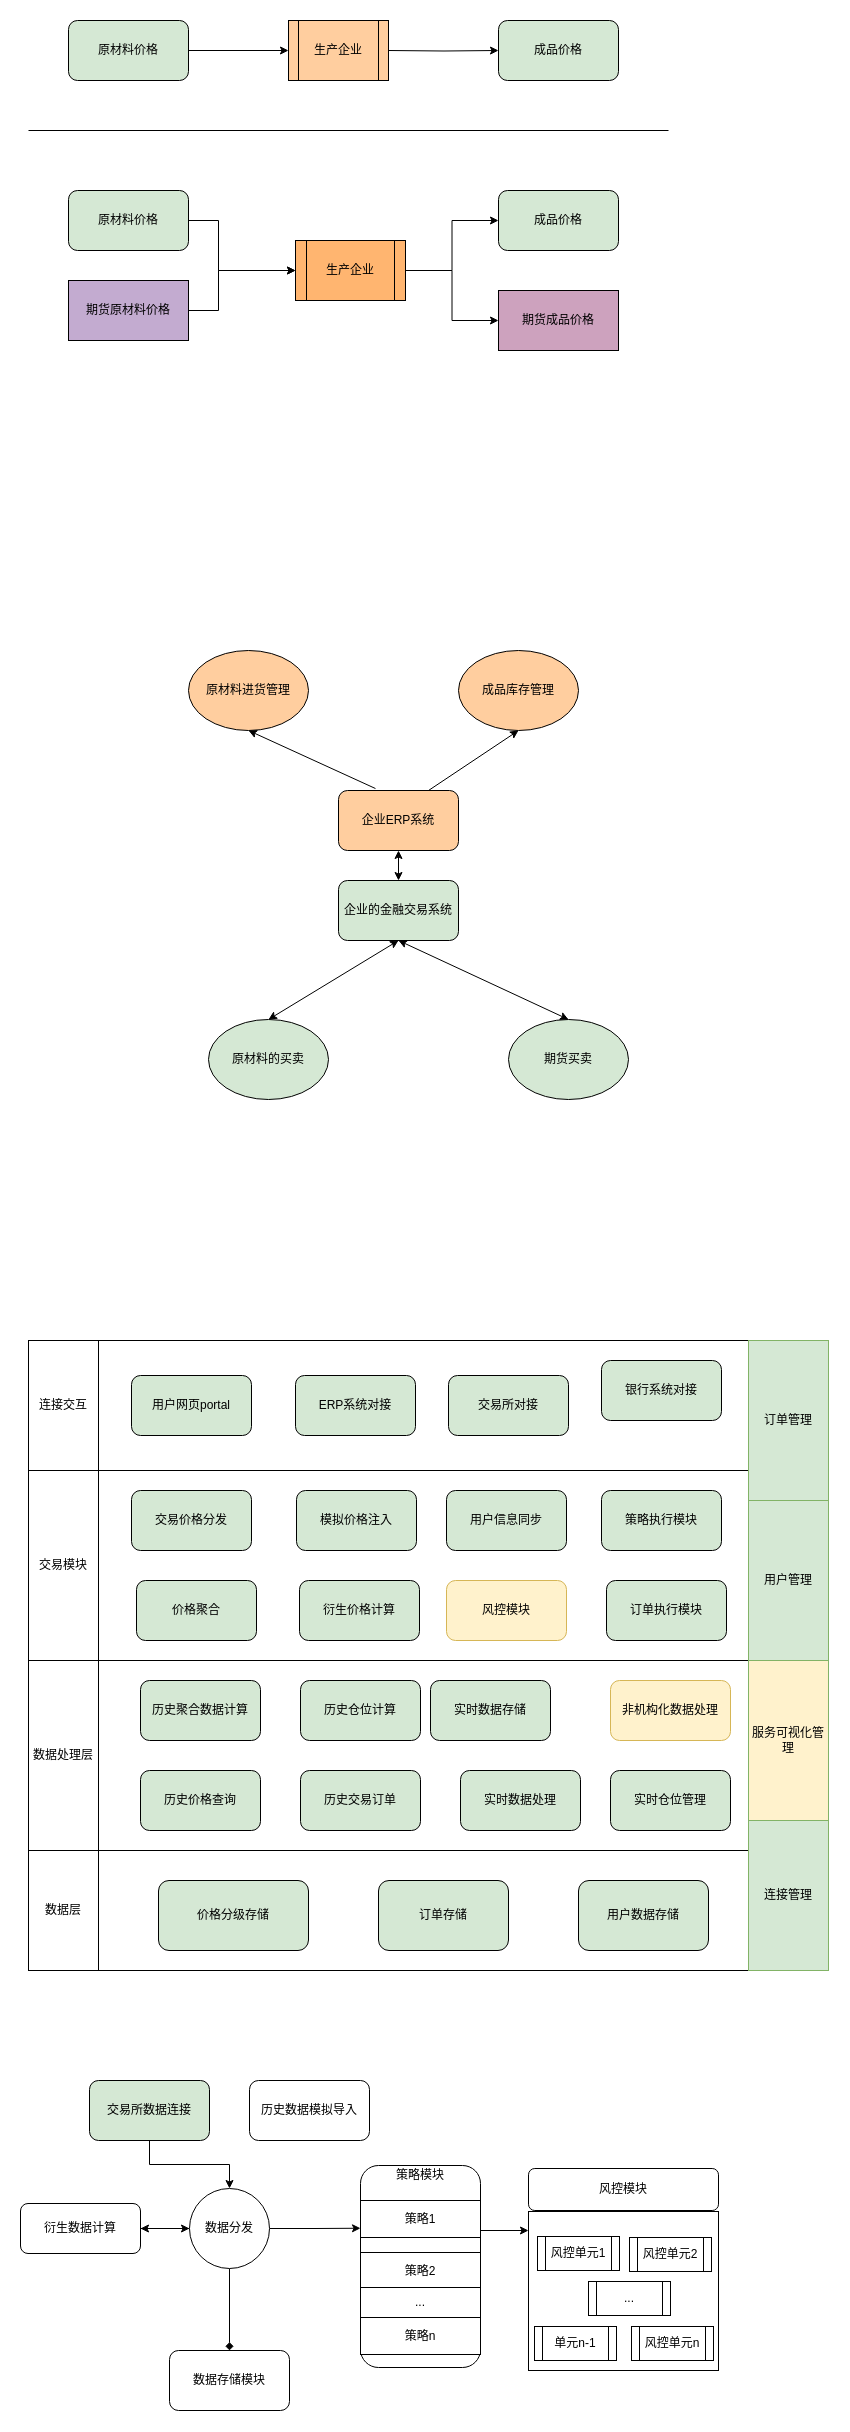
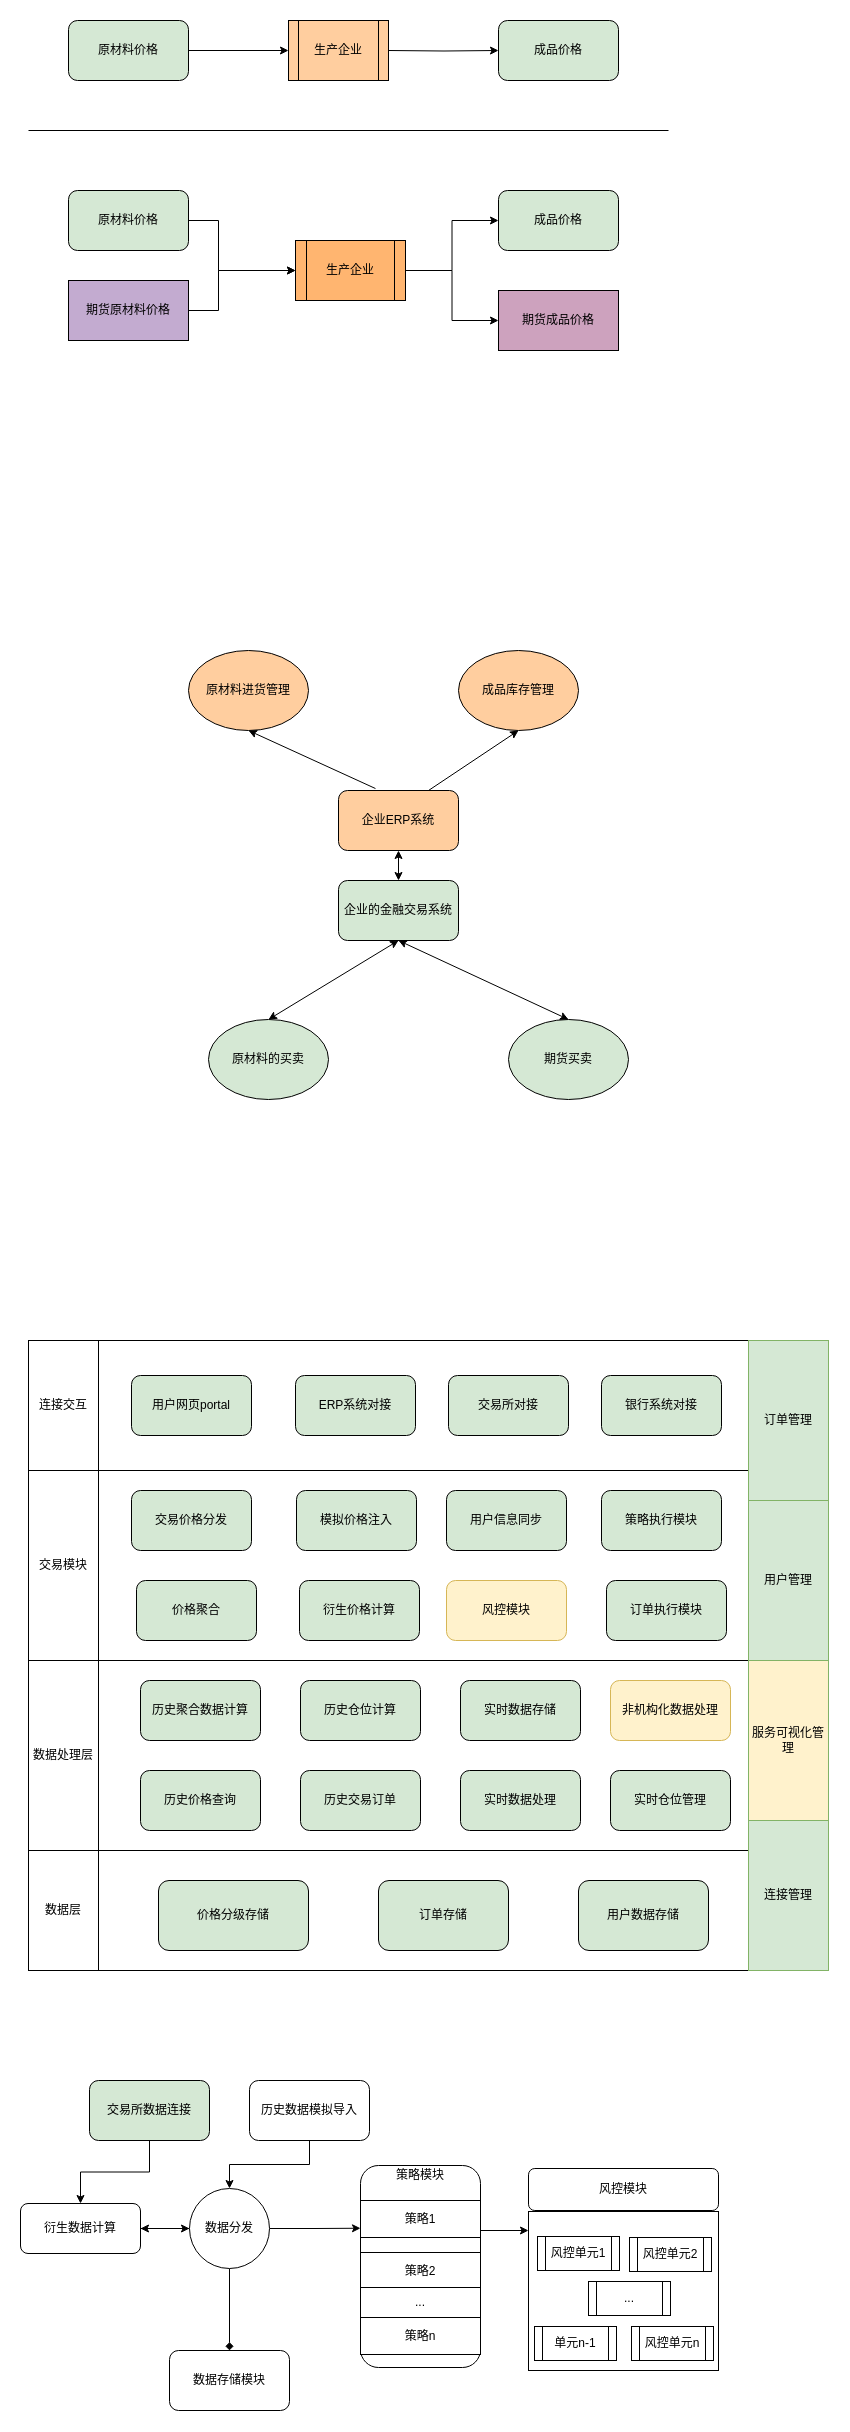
- <mxCell id="59" value="银行系统对接" style="rounded=1;whiteSpace=wrap;html=1;fillColor=#D5E8D4;" vertex="1" parent="1"><mxGeometry x="601" y="1360" width="120" height="60" as="geometry" /></mxCell>
+ <mxCell id="59" value="银行系统对接" style="rounded=1;whiteSpace=wrap;html=1;fillColor=#D5E8D4;" vertex="1" parent="1"><mxGeometry x="601" y="1375" width="120" height="60" as="geometry" /></mxCell>
- <mxCell id="42" value="实时数据存储" style="rounded=1;whiteSpace=wrap;html=1;fillColor=#D5E8D4;" vertex="1" parent="1"><mxGeometry x="430" y="1680" width="120" height="60" as="geometry" /></mxCell>
+ <mxCell id="42" value="实时数据存储" style="rounded=1;whiteSpace=wrap;html=1;fillColor=#D5E8D4;" vertex="1" parent="1"><mxGeometry x="460" y="1680" width="120" height="60" as="geometry" /></mxCell>
- <mxCell id="70" value="" style="edgeStyle=orthogonalEdgeStyle;rounded=0;orthogonalLoop=1;jettySize=auto;html=1;" edge="1" parent="1" source="71" target="68"><mxGeometry relative="1" as="geometry" /></mxCell>
+ <mxCell id="70" value="" style="edgeStyle=orthogonalEdgeStyle;rounded=0;orthogonalLoop=1;jettySize=auto;html=1;" edge="1" parent="1" source="71" target="76"><mxGeometry relative="1" as="geometry" /></mxCell>
+ <mxCell id="73" value="" style="edgeStyle=orthogonalEdgeStyle;rounded=0;orthogonalLoop=1;jettySize=auto;html=1;" edge="1" parent="1" source="74" target="68"><mxGeometry relative="1" as="geometry" /></mxCell>
